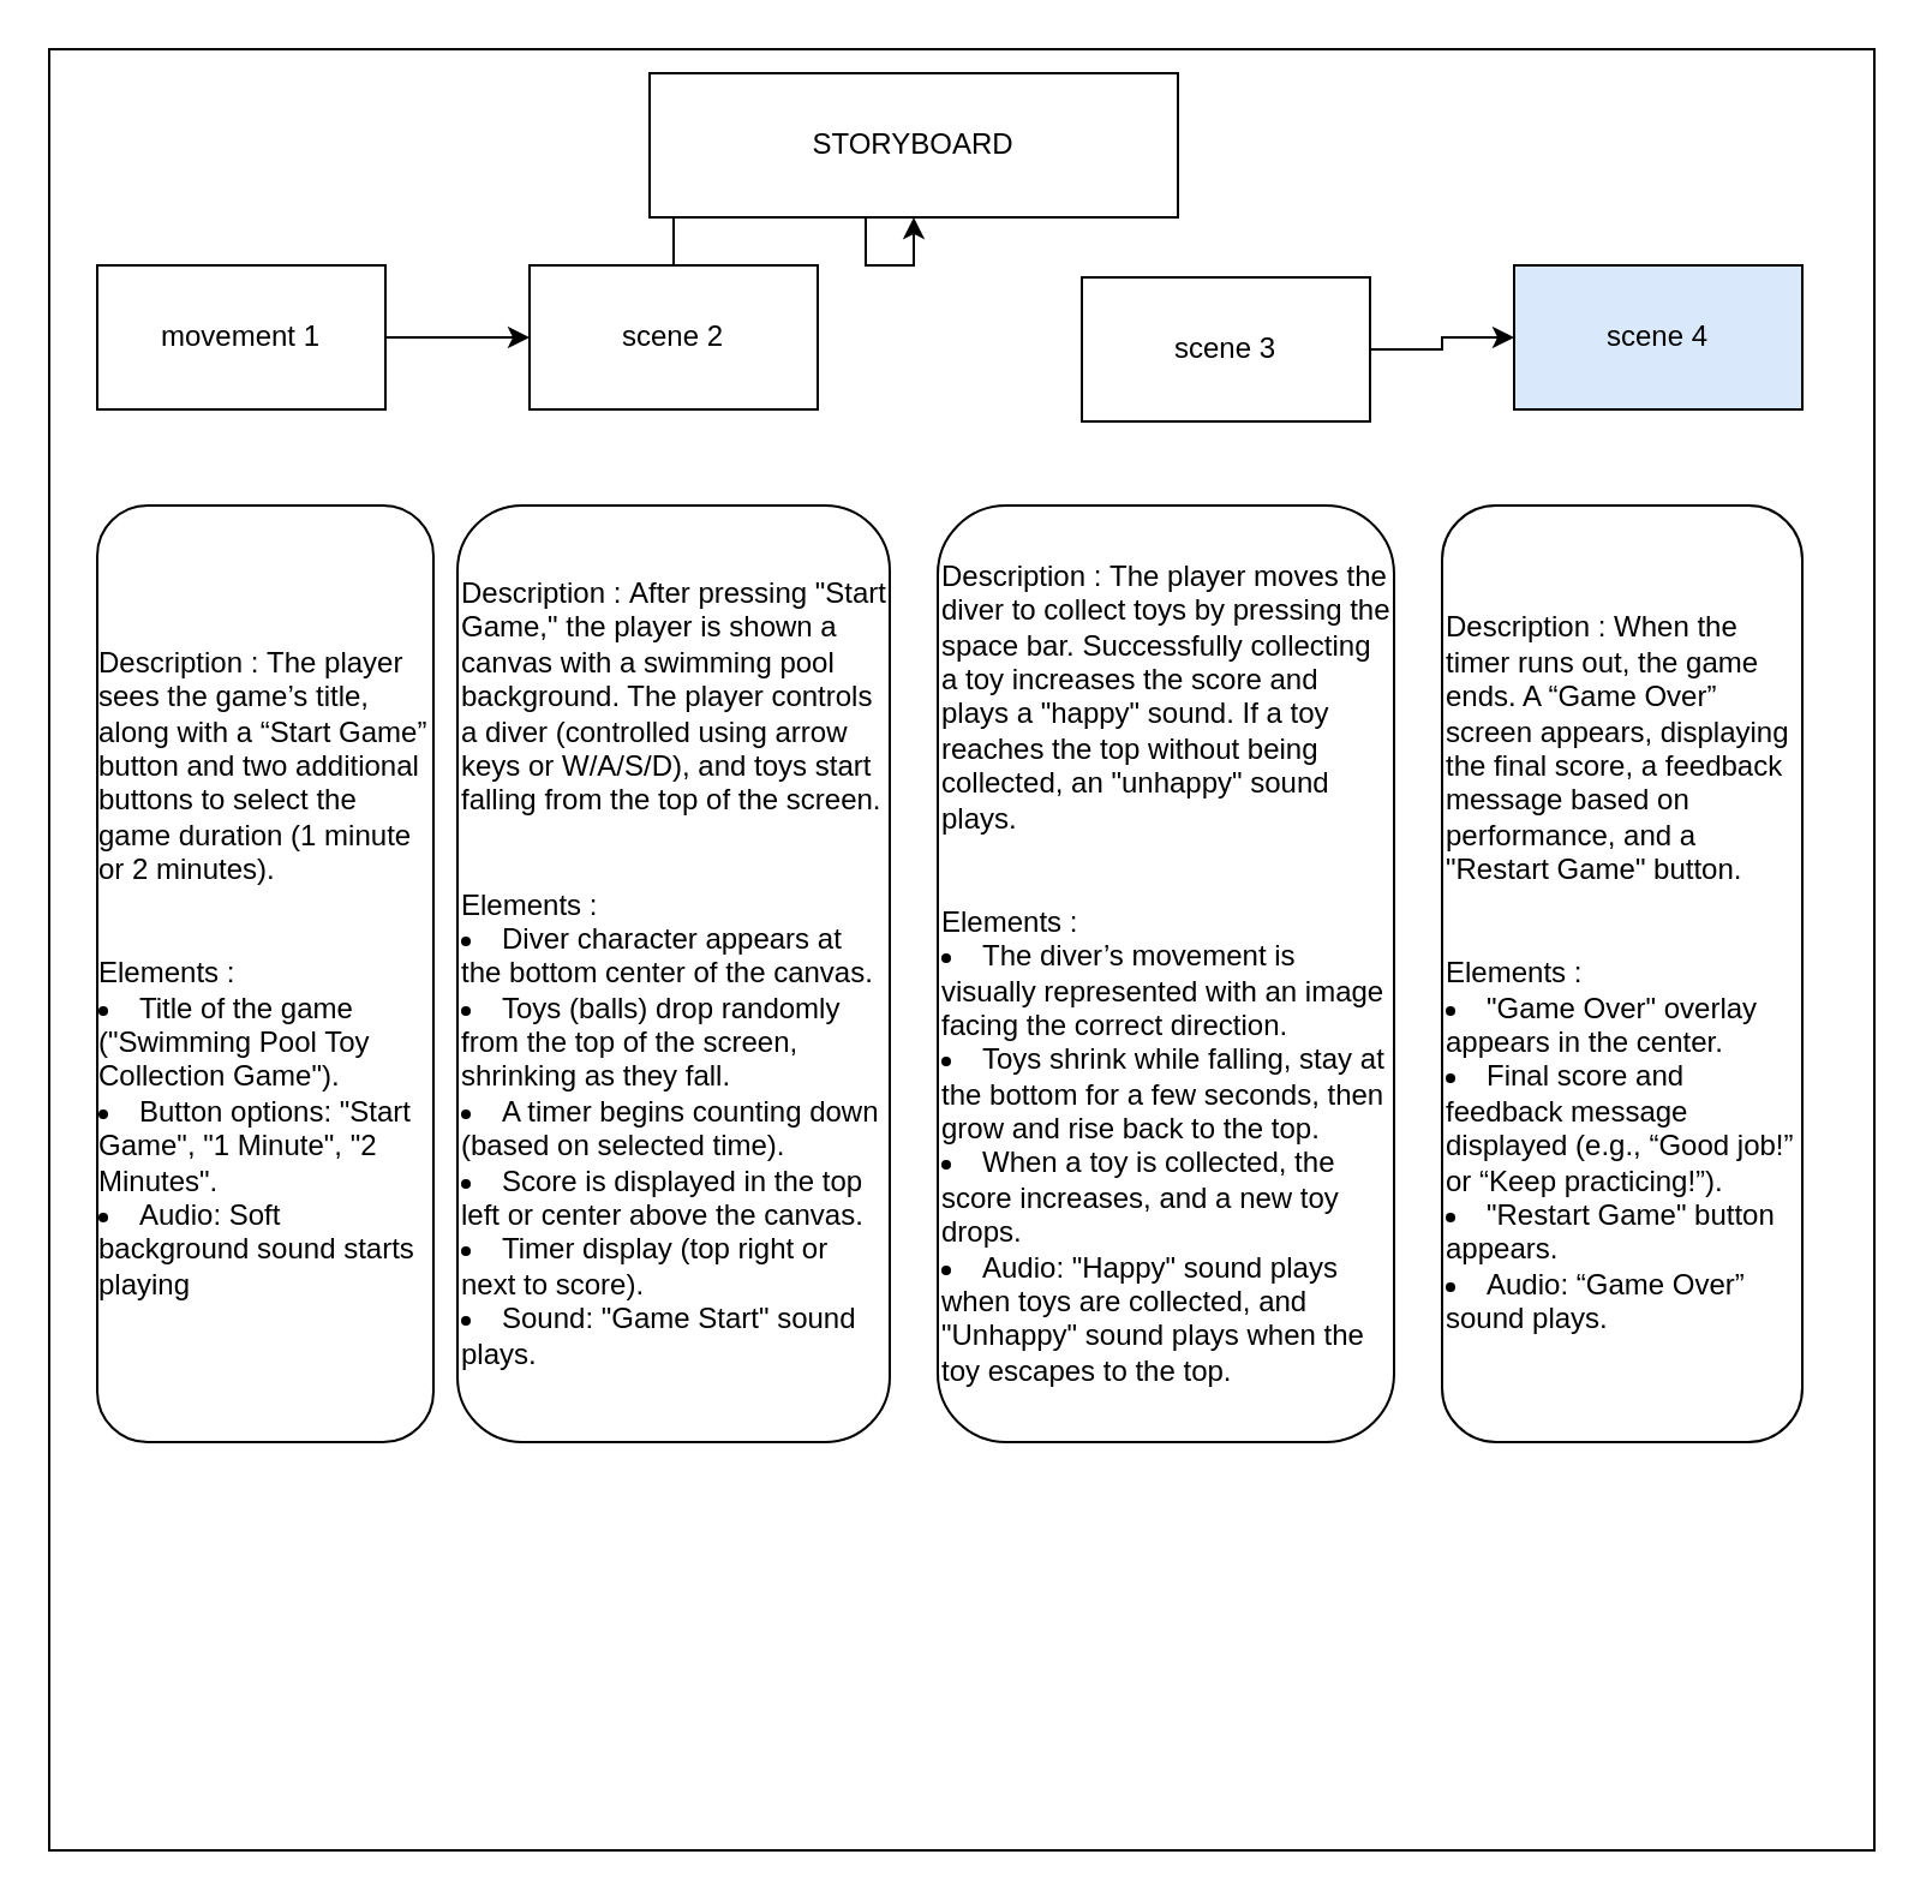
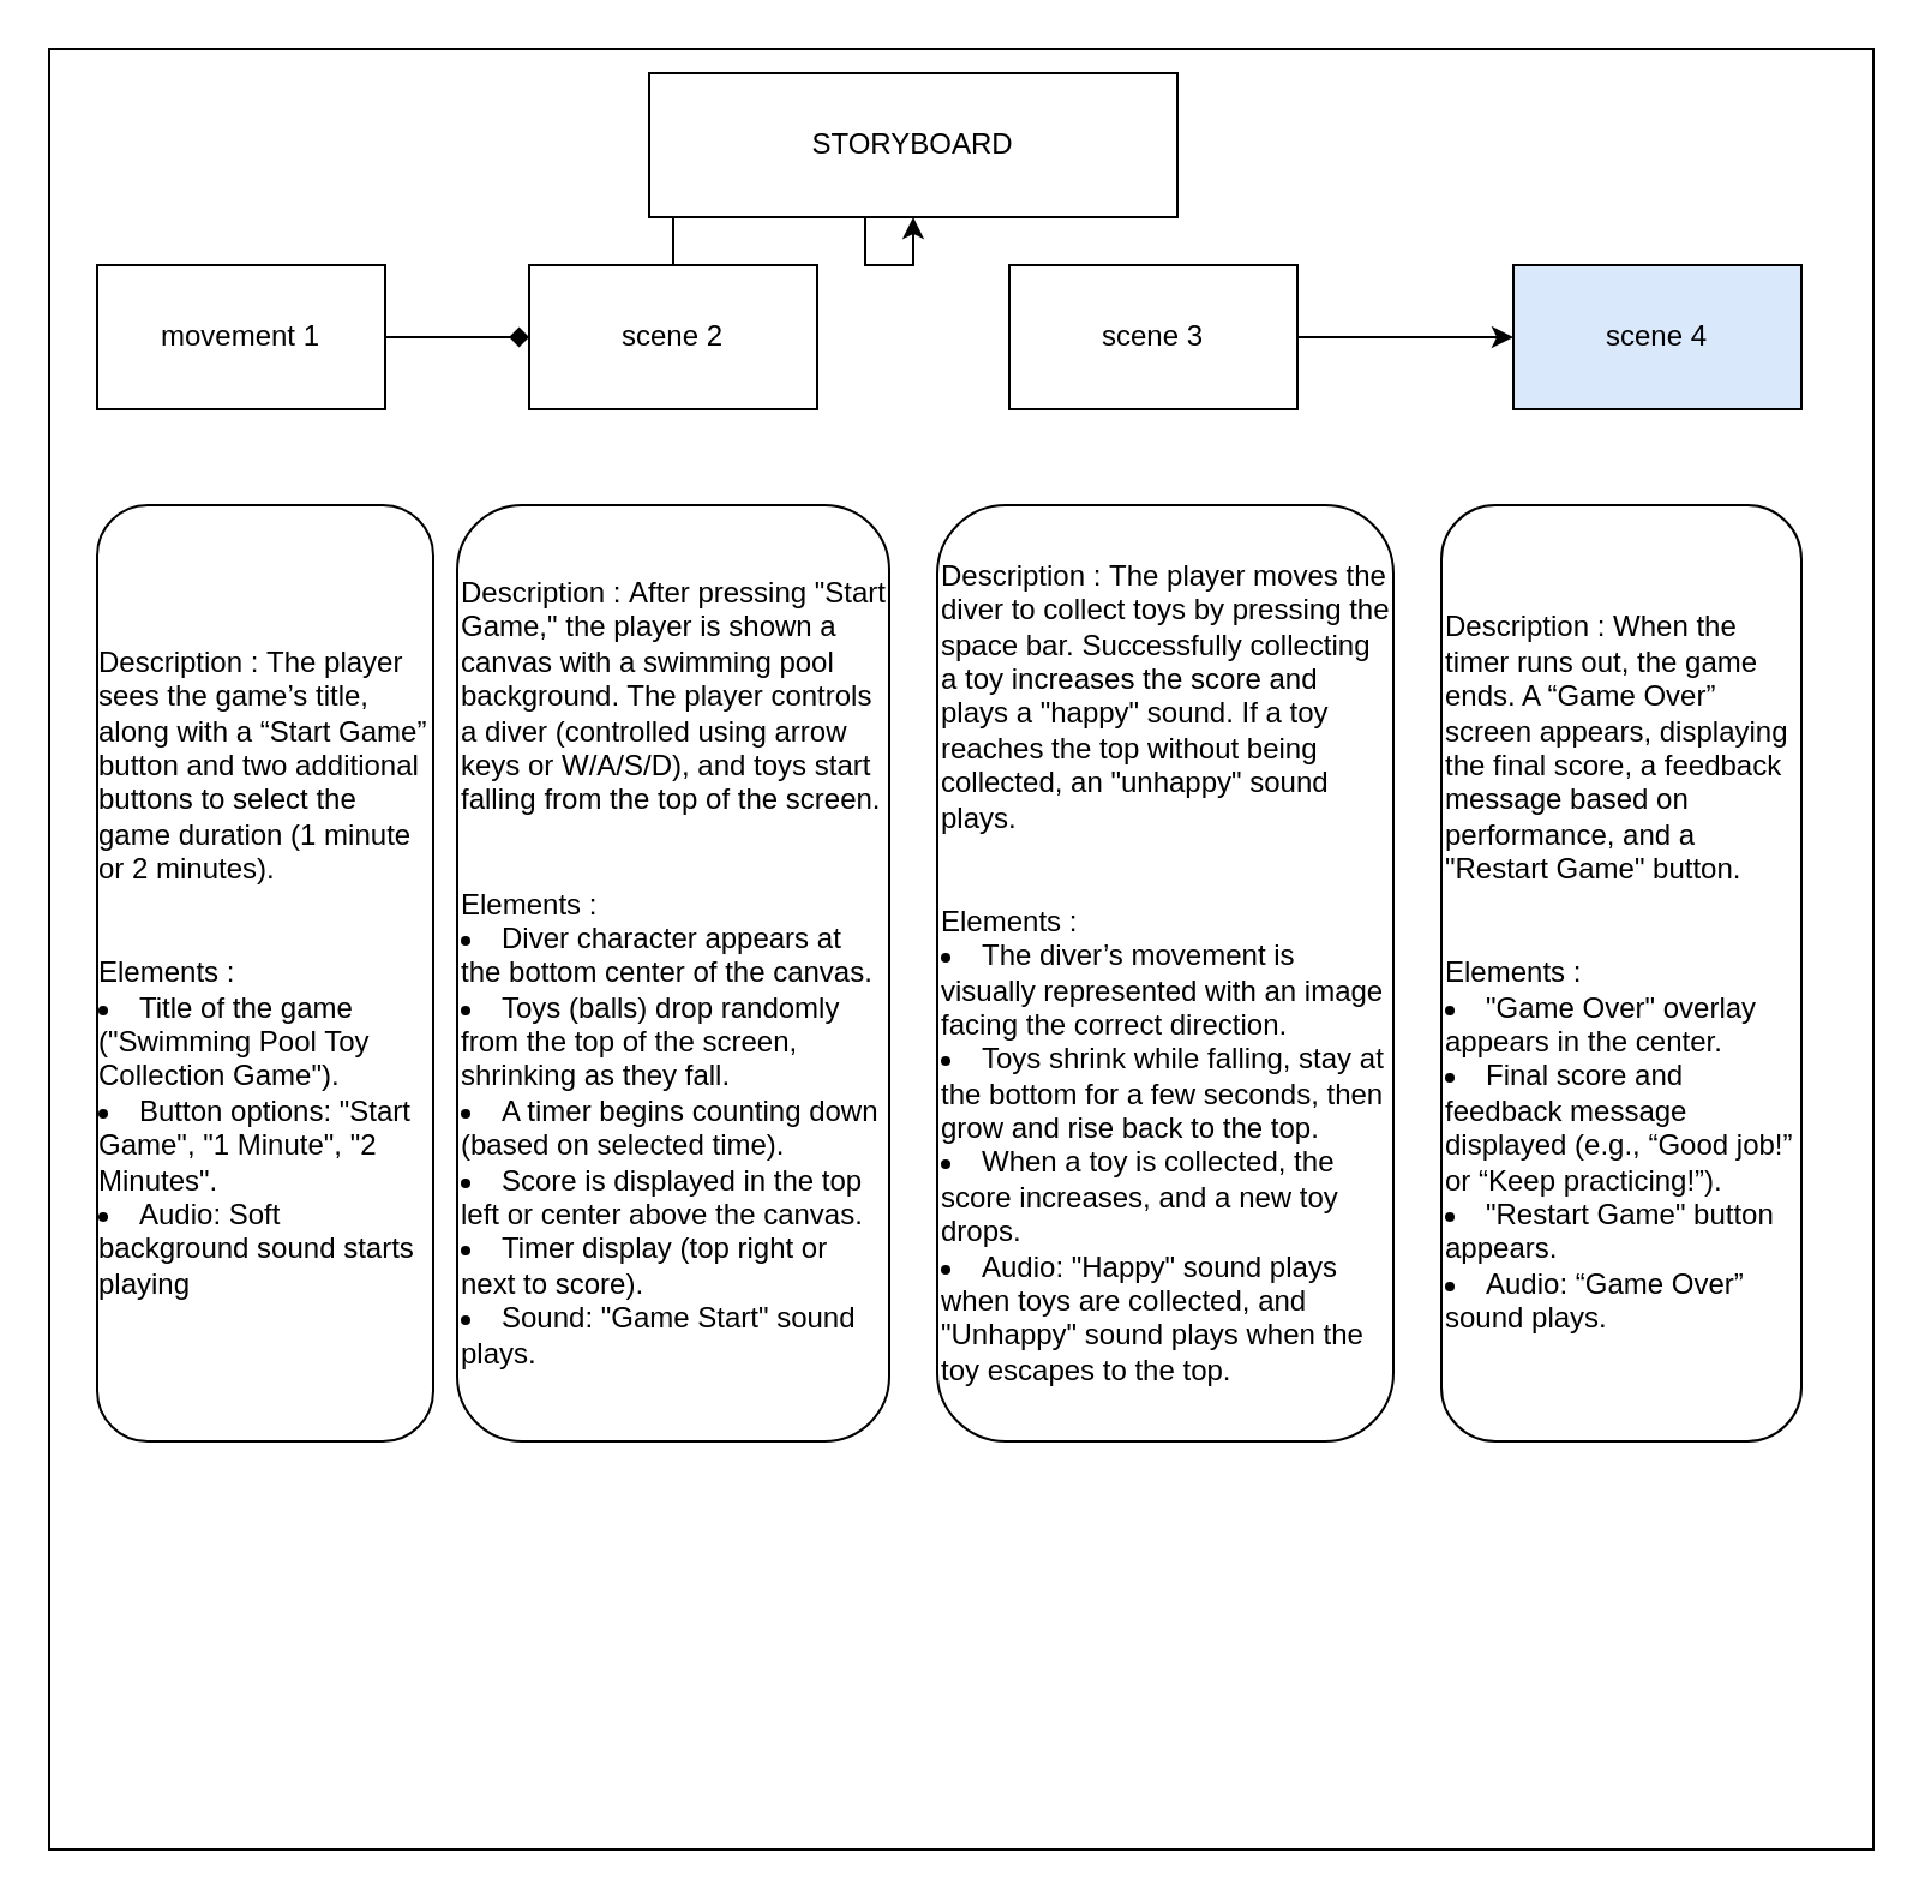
- <mxCell id="3" value="" style="edgeStyle=orthogonalEdgeStyle;rounded=0;orthogonalLoop=1;jettySize=auto;html=1;" edge="1" parent="1" source="4" target="6"><mxGeometry relative="1" as="geometry" /></mxCell>
+ <mxCell id="3" value="" style="edgeStyle=orthogonalEdgeStyle;rounded=0;orthogonalLoop=1;jettySize=auto;html=1;endArrow=diamond;" edge="1" parent="1" source="4" target="6"><mxGeometry relative="1" as="geometry" /></mxCell>
- <mxCell id="8" value="scene 3" style="rounded=0;whiteSpace=wrap;html=1;" vertex="1" parent="1"><mxGeometry x="450" y="115" width="120" height="60" as="geometry" /></mxCell>
+ <mxCell id="8" value="scene 3" style="rounded=0;whiteSpace=wrap;html=1;" vertex="1" parent="1"><mxGeometry x="420" y="110" width="120" height="60" as="geometry" /></mxCell>
